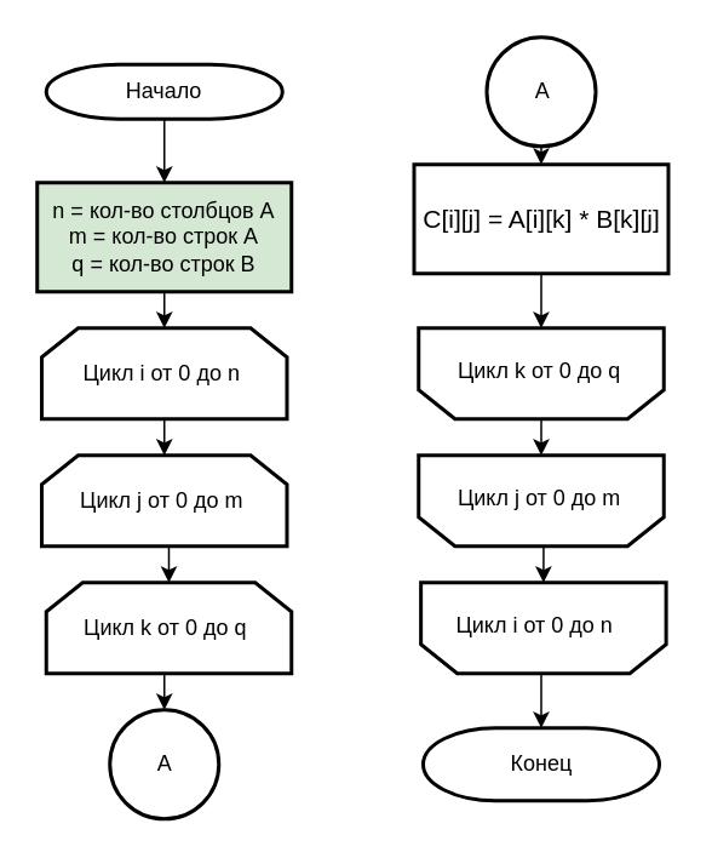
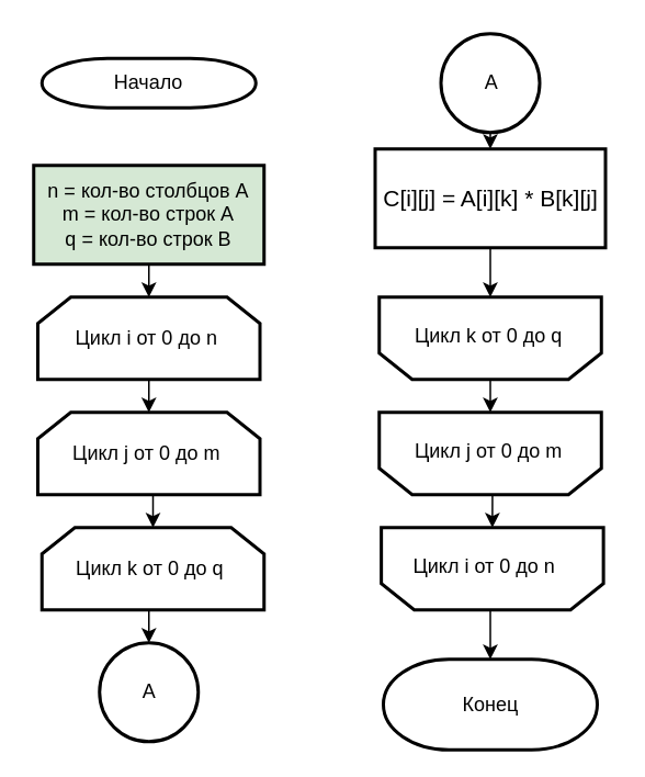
- <mxCell id="2" style="edgeStyle=orthogonalEdgeStyle;rounded=0;orthogonalLoop=1;jettySize=auto;html=1;exitX=0.5;exitY=1;exitDx=0;exitDy=0;exitPerimeter=0;entryX=0.5;entryY=0;entryDx=0;entryDy=0;endArrow=classic;endFill=1;" parent="1" source="3" target="5" edge="1"><mxGeometry relative="1" as="geometry" /></mxCell>
- <mxCell id="29" value="Конец" style="strokeWidth=2;html=1;shape=mxgraph.flowchart.terminator;whiteSpace=wrap;" parent="1" vertex="1"><mxGeometry x="232.5" y="400" width="130" height="40" as="geometry" /></mxCell>
+ <mxCell id="29" value="Конец" style="strokeWidth=2;html=1;shape=mxgraph.flowchart.terminator;whiteSpace=wrap;" parent="1" vertex="1"><mxGeometry x="232.5" y="400" width="130" height="55" as="geometry" /></mxCell>
